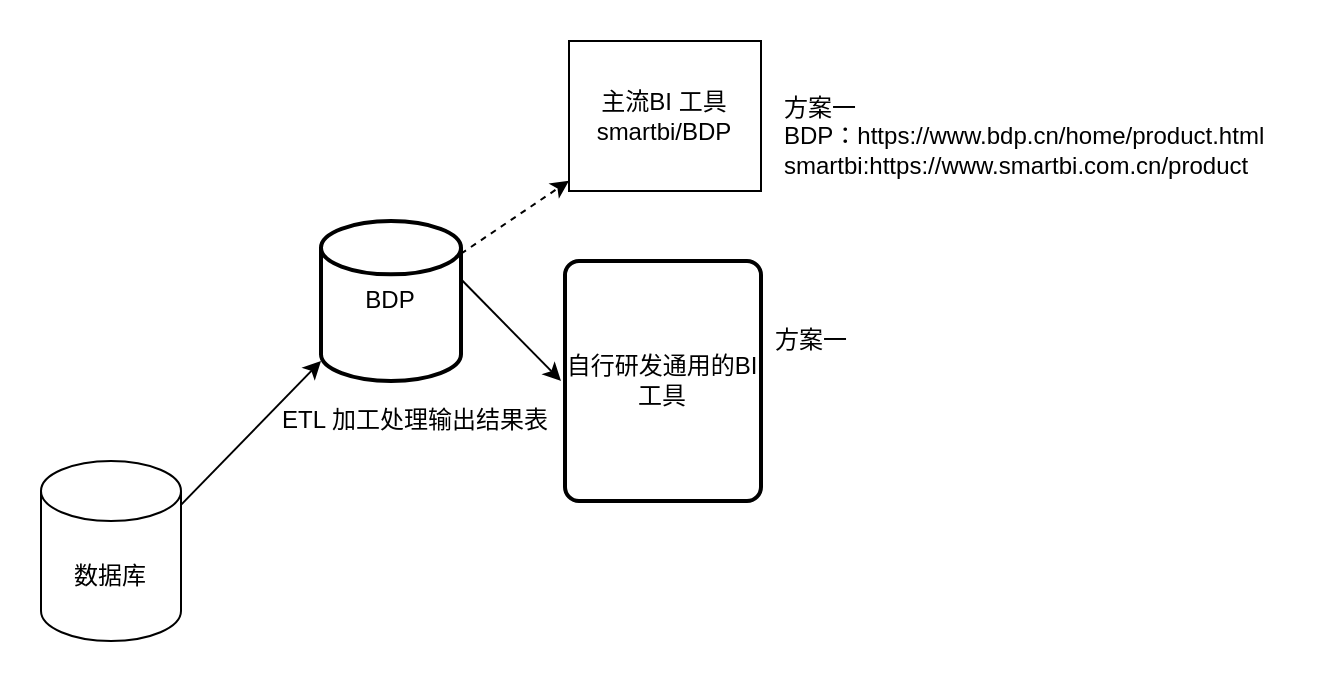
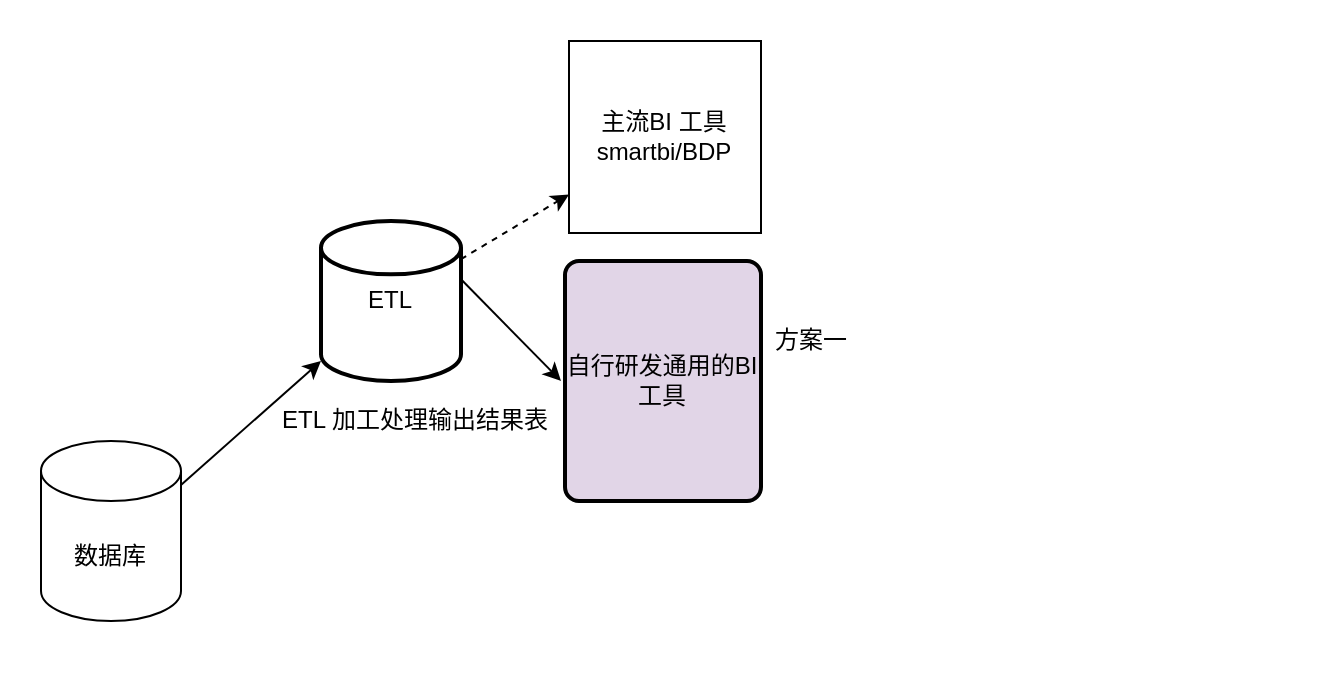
- <mxCell id="4" value="主流BI 工具&lt;br&gt;smartbi/BDP" style="whiteSpace=wrap;html=1;aspect=fixed;" vertex="1" parent="1"><mxGeometry x="284" y="20" width="96" height="75" as="geometry" /></mxCell>
+ <mxCell id="4" value="主流BI 工具&lt;br&gt;smartbi/BDP" style="whiteSpace=wrap;html=1;aspect=fixed;" vertex="1" parent="1"><mxGeometry x="284" y="20" width="96" height="96" as="geometry" /></mxCell>
- <mxCell id="8" value="方案一&lt;br&gt;BDP：https://www.bdp.cn/home/product.html&lt;br&gt;smartbi:https://www.smartbi.com.cn/product" style="text;html=1;align=left;verticalAlign=middle;resizable=0;points=[];autosize=1;strokeColor=none;" vertex="1" parent="1"><mxGeometry x="390" y="43" width="260" height="50" as="geometry" /></mxCell>
- <mxCell id="2" value="BDP" style="strokeWidth=2;html=1;shape=mxgraph.flowchart.database;whiteSpace=wrap;" vertex="1" parent="1"><mxGeometry x="160" y="110" width="70" height="80" as="geometry" /></mxCell>
+ <mxCell id="2" value="ETL" style="strokeWidth=2;html=1;shape=mxgraph.flowchart.database;whiteSpace=wrap;" vertex="1" parent="1"><mxGeometry x="160" y="110" width="70" height="80" as="geometry" /></mxCell>
- <mxCell id="5" value="自行研发通用的BI工具" style="rounded=1;whiteSpace=wrap;html=1;absoluteArcSize=1;arcSize=14;strokeWidth=2;" vertex="1" parent="1"><mxGeometry x="282" y="130" width="98" height="120" as="geometry" /></mxCell>
+ <mxCell id="5" value="自行研发通用的BI工具" style="rounded=1;whiteSpace=wrap;html=1;absoluteArcSize=1;arcSize=14;strokeWidth=2;fillColor=#e1d5e7;" vertex="1" parent="1"><mxGeometry x="282" y="130" width="98" height="120" as="geometry" /></mxCell>
- <mxCell id="10" value="数据库" style="shape=cylinder3;whiteSpace=wrap;html=1;boundedLbl=1;backgroundOutline=1;size=15;" vertex="1" parent="1"><mxGeometry x="20" y="230" width="70" height="90" as="geometry" /></mxCell>
+ <mxCell id="10" value="数据库" style="shape=cylinder3;whiteSpace=wrap;html=1;boundedLbl=1;backgroundOutline=1;size=15;" vertex="1" parent="1"><mxGeometry x="20" y="220" width="70" height="90" as="geometry" /></mxCell>
